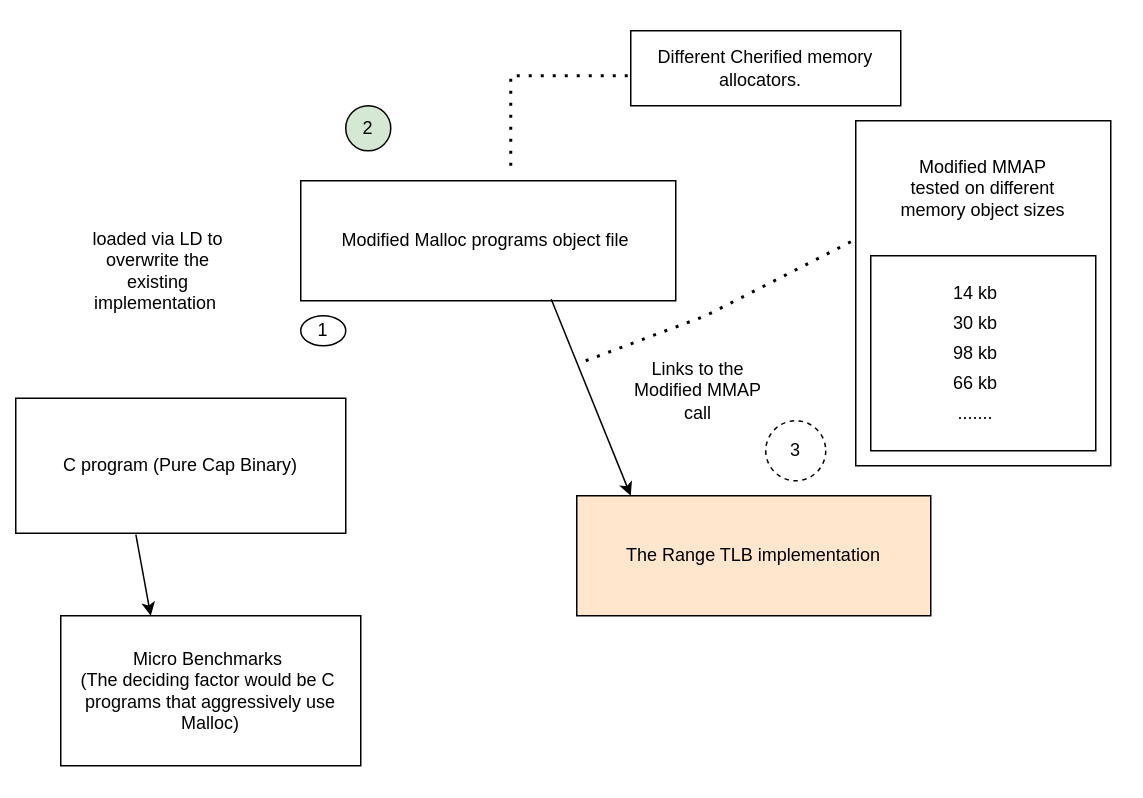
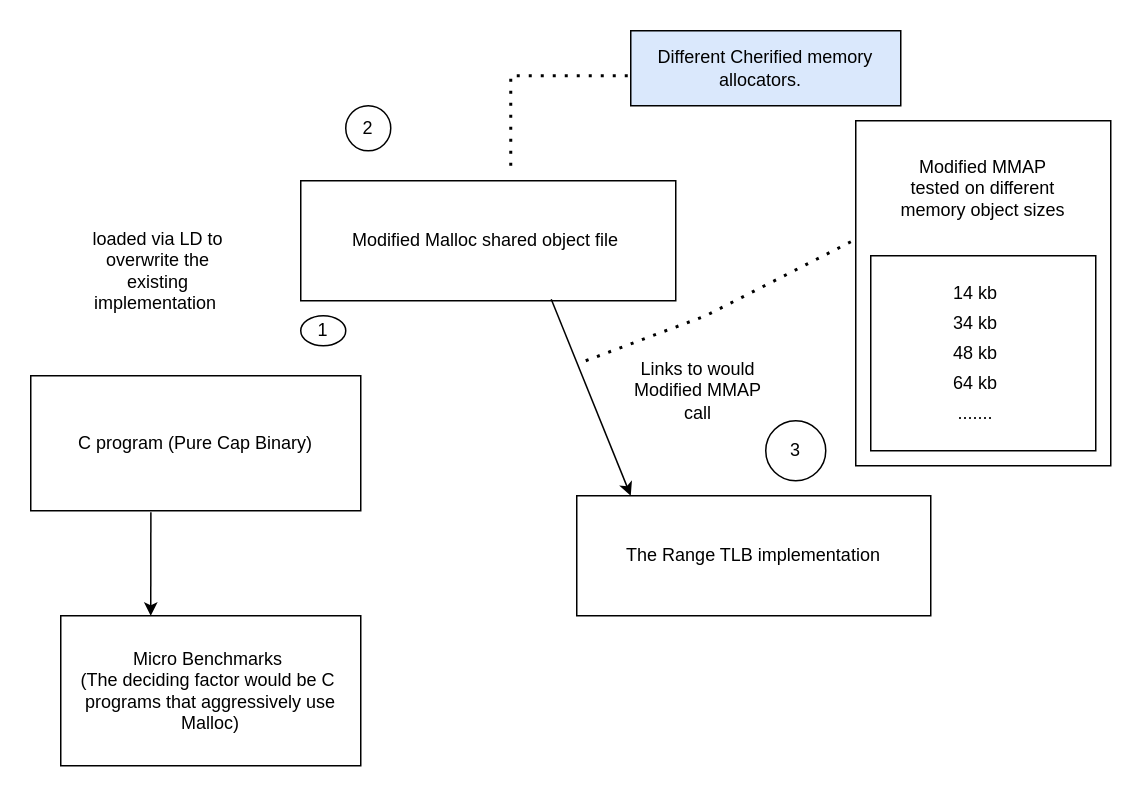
- <mxCell id="20" value="Different Cherified memory allocators. &amp;nbsp;" style="rounded=0;whiteSpace=wrap;html=1;" parent="1" vertex="1"><mxGeometry x="420" y="20" width="180" height="50" as="geometry" /></mxCell>
+ <mxCell id="20" value="Different Cherified memory allocators. &amp;nbsp;" style="rounded=0;whiteSpace=wrap;html=1;fillColor=#dae8fc;" parent="1" vertex="1"><mxGeometry x="420" y="20" width="180" height="50" as="geometry" /></mxCell>
- <mxCell id="22" value="2" style="ellipse;whiteSpace=wrap;html=1;aspect=fixed;fillColor=#d5e8d4;" parent="1" vertex="1"><mxGeometry x="230" y="70" width="30" height="30" as="geometry" /></mxCell>
+ <mxCell id="22" value="2" style="ellipse;whiteSpace=wrap;html=1;aspect=fixed;" parent="1" vertex="1"><mxGeometry x="230" y="70" width="30" height="30" as="geometry" /></mxCell>
- <mxCell id="3" value="Modified Malloc programs object file&amp;nbsp;" style="rounded=0;whiteSpace=wrap;html=1;" parent="1" vertex="1"><mxGeometry x="200" y="120" width="250" height="80" as="geometry" /></mxCell>
+ <mxCell id="3" value="Modified Malloc shared object file&amp;nbsp;" style="rounded=0;whiteSpace=wrap;html=1;" parent="1" vertex="1"><mxGeometry x="200" y="120" width="250" height="80" as="geometry" /></mxCell>
- <mxCell id="12" value="30 kb" style="text;html=1;strokeColor=none;fillColor=none;align=center;verticalAlign=middle;whiteSpace=wrap;rounded=0;" parent="1" vertex="1"><mxGeometry x="620" y="200" width="60" height="30" as="geometry" /></mxCell>
+ <mxCell id="12" value="34 kb" style="text;html=1;strokeColor=none;fillColor=none;align=center;verticalAlign=middle;whiteSpace=wrap;rounded=0;" parent="1" vertex="1"><mxGeometry x="620" y="200" width="60" height="30" as="geometry" /></mxCell>
- <mxCell id="13" value="98 kb" style="text;html=1;strokeColor=none;fillColor=none;align=center;verticalAlign=middle;whiteSpace=wrap;rounded=0;" parent="1" vertex="1"><mxGeometry x="620" y="220" width="60" height="30" as="geometry" /></mxCell>
+ <mxCell id="13" value="48 kb" style="text;html=1;strokeColor=none;fillColor=none;align=center;verticalAlign=middle;whiteSpace=wrap;rounded=0;" parent="1" vertex="1"><mxGeometry x="620" y="220" width="60" height="30" as="geometry" /></mxCell>
- <mxCell id="14" value="66 kb" style="text;html=1;strokeColor=none;fillColor=none;align=center;verticalAlign=middle;whiteSpace=wrap;rounded=0;" parent="1" vertex="1"><mxGeometry x="620" y="240" width="60" height="30" as="geometry" /></mxCell>
+ <mxCell id="14" value="64 kb" style="text;html=1;strokeColor=none;fillColor=none;align=center;verticalAlign=middle;whiteSpace=wrap;rounded=0;" parent="1" vertex="1"><mxGeometry x="620" y="240" width="60" height="30" as="geometry" /></mxCell>
- <mxCell id="6" value="Links to the Modified MMAP call" style="text;html=1;strokeColor=none;fillColor=none;align=center;verticalAlign=middle;whiteSpace=wrap;rounded=0;" parent="1" vertex="1"><mxGeometry x="420" y="230" width="90" height="60" as="geometry" /></mxCell>
+ <mxCell id="6" value="Links to would Modified MMAP call" style="text;html=1;strokeColor=none;fillColor=none;align=center;verticalAlign=middle;whiteSpace=wrap;rounded=0;" parent="1" vertex="1"><mxGeometry x="420" y="230" width="90" height="60" as="geometry" /></mxCell>
- <mxCell id="23" value="3" style="ellipse;whiteSpace=wrap;html=1;aspect=fixed;dashed=1;" parent="1" vertex="1"><mxGeometry x="510" y="280" width="40" height="40" as="geometry" /></mxCell>
+ <mxCell id="23" value="3" style="ellipse;whiteSpace=wrap;html=1;aspect=fixed;" parent="1" vertex="1"><mxGeometry x="510" y="280" width="40" height="40" as="geometry" /></mxCell>
- <mxCell id="2" value="C program (Pure Cap Binary)" style="rounded=0;whiteSpace=wrap;html=1;" parent="1" vertex="1"><mxGeometry x="10" y="265" width="220" height="90" as="geometry" /></mxCell>
+ <mxCell id="2" value="C program (Pure Cap Binary)" style="rounded=0;whiteSpace=wrap;html=1;" parent="1" vertex="1"><mxGeometry x="20" y="250" width="220" height="90" as="geometry" /></mxCell>
- <mxCell id="7" value="The Range TLB implementation" style="rounded=0;whiteSpace=wrap;html=1;fillColor=#ffe6cc;" parent="1" vertex="1"><mxGeometry x="384" y="330" width="236" height="80" as="geometry" /></mxCell>
+ <mxCell id="7" value="The Range TLB implementation" style="rounded=0;whiteSpace=wrap;html=1;" parent="1" vertex="1"><mxGeometry x="384" y="330" width="236" height="80" as="geometry" /></mxCell>
